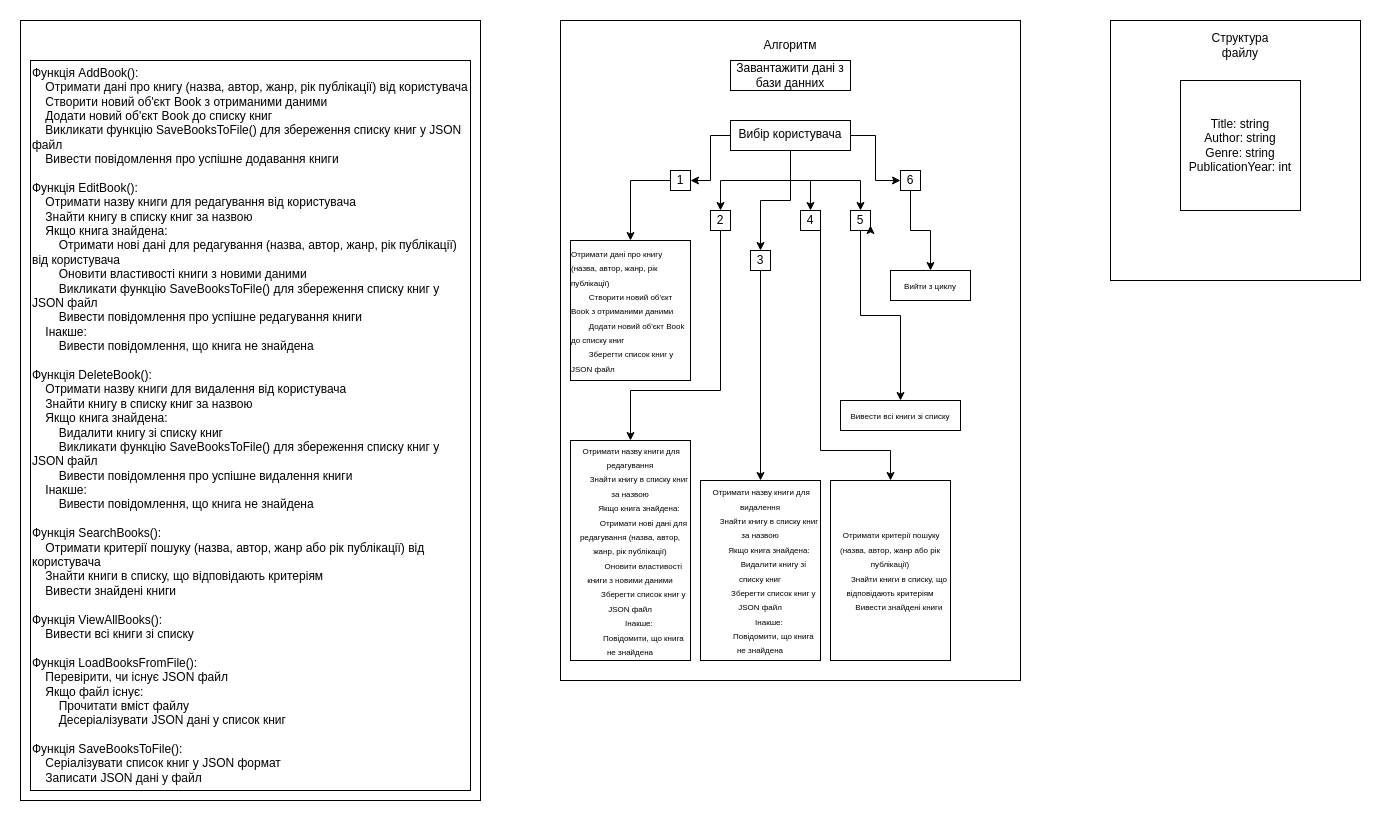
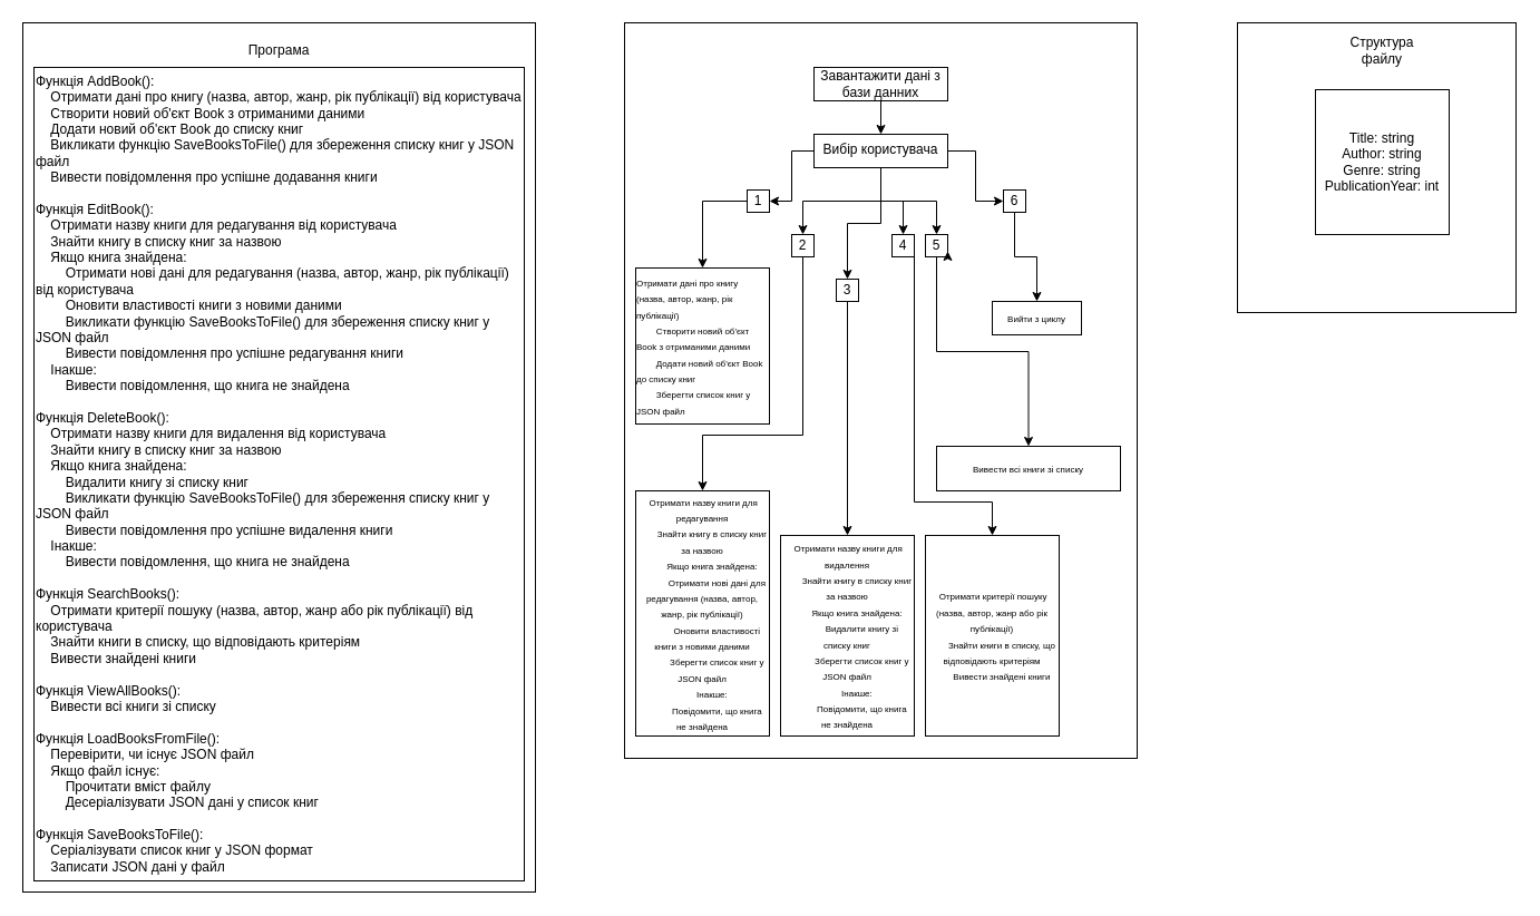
+ <mxCell id="10" value="Програма" style="text;html=1;align=center;verticalAlign=middle;whiteSpace=wrap;rounded=0;" vertex="1" parent="1"><mxGeometry x="220" y="30" width="60" height="30" as="geometry" /></mxCell>
- <mxCell id="5" value="&lt;div&gt;Алгоритм&lt;/div&gt;" style="text;html=1;align=center;verticalAlign=middle;whiteSpace=wrap;rounded=0;" vertex="1" parent="1"><mxGeometry x="760" y="30" width="60" height="30" as="geometry" /></mxCell>
+ <mxCell id="7" style="edgeStyle=orthogonalEdgeStyle;rounded=0;orthogonalLoop=1;jettySize=auto;html=1;" edge="1" parent="1" source="8" target="18"><mxGeometry relative="1" as="geometry" /></mxCell>
- <mxCell id="26" value="5" style="rounded=0;whiteSpace=wrap;html=1;" vertex="1" parent="1"><mxGeometry x="850" y="210" width="20" height="20" as="geometry" /></mxCell>
+ <mxCell id="26" value="5" style="rounded=0;whiteSpace=wrap;html=1;" vertex="1" parent="1"><mxGeometry x="830" y="210" width="20" height="20" as="geometry" /></mxCell>
- <mxCell id="36" value="&lt;font style=&quot;font-size: 8px;&quot;&gt;Вивести всі книги зі списку&lt;/font&gt;" style="rounded=0;whiteSpace=wrap;html=1;" vertex="1" parent="1"><mxGeometry x="840" y="400" width="120" height="30" as="geometry" /></mxCell>
+ <mxCell id="36" value="&lt;font style=&quot;font-size: 8px;&quot;&gt;Вивести всі книги зі списку&lt;/font&gt;" style="rounded=0;whiteSpace=wrap;html=1;" vertex="1" parent="1"><mxGeometry x="840" y="400" width="165" height="40" as="geometry" /></mxCell>
